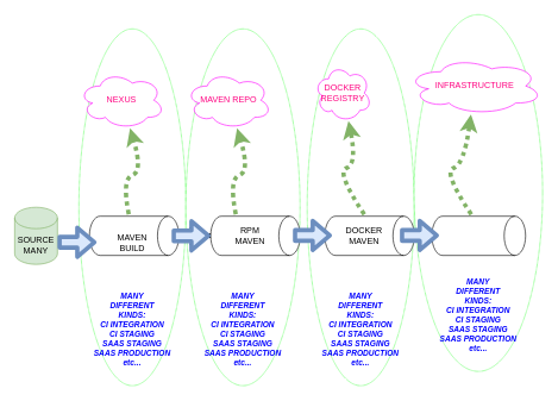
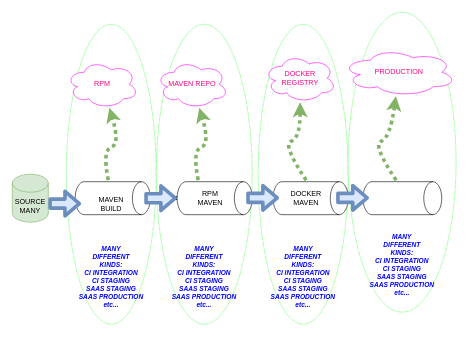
- <mxCell id="24" value="INFRASTRUCTURE" style="ellipse;shape=cloud;whiteSpace=wrap;html=1;fontColor=#FF0080;strokeColor=#FF00FF;" vertex="1" parent="1"><mxGeometry x="570" y="80" width="190" height="80" as="geometry" /></mxCell>
+ <mxCell id="24" value="PRODUCTION" style="ellipse;shape=cloud;whiteSpace=wrap;html=1;fontColor=#FF0080;strokeColor=#FF00FF;" vertex="1" parent="1"><mxGeometry x="570" y="80" width="190" height="80" as="geometry" /></mxCell>
- <mxCell id="19" value="DOCKER&lt;br&gt;REGISTRY" style="ellipse;shape=cloud;whiteSpace=wrap;html=1;fontColor=#FF0080;strokeColor=#FF00FF;" vertex="1" parent="1"><mxGeometry x="440" y="90" width="80" height="80" as="geometry" /></mxCell>
+ <mxCell id="19" value="DOCKER&lt;br&gt;REGISTRY" style="ellipse;shape=cloud;whiteSpace=wrap;html=1;fontColor=#FF0080;strokeColor=#FF00FF;" vertex="1" parent="1"><mxGeometry x="440" y="90" width="120" height="80" as="geometry" /></mxCell>
- <mxCell id="11" value="NEXUS" style="ellipse;shape=cloud;whiteSpace=wrap;html=1;fontColor=#FF0080;strokeColor=#FF00FF;" vertex="1" parent="1"><mxGeometry x="110" y="100" width="120" height="80" as="geometry" /></mxCell>
+ <mxCell id="11" value="RPM" style="ellipse;shape=cloud;whiteSpace=wrap;html=1;fontColor=#FF0080;strokeColor=#FF00FF;" vertex="1" parent="1"><mxGeometry x="110" y="100" width="120" height="80" as="geometry" /></mxCell>
